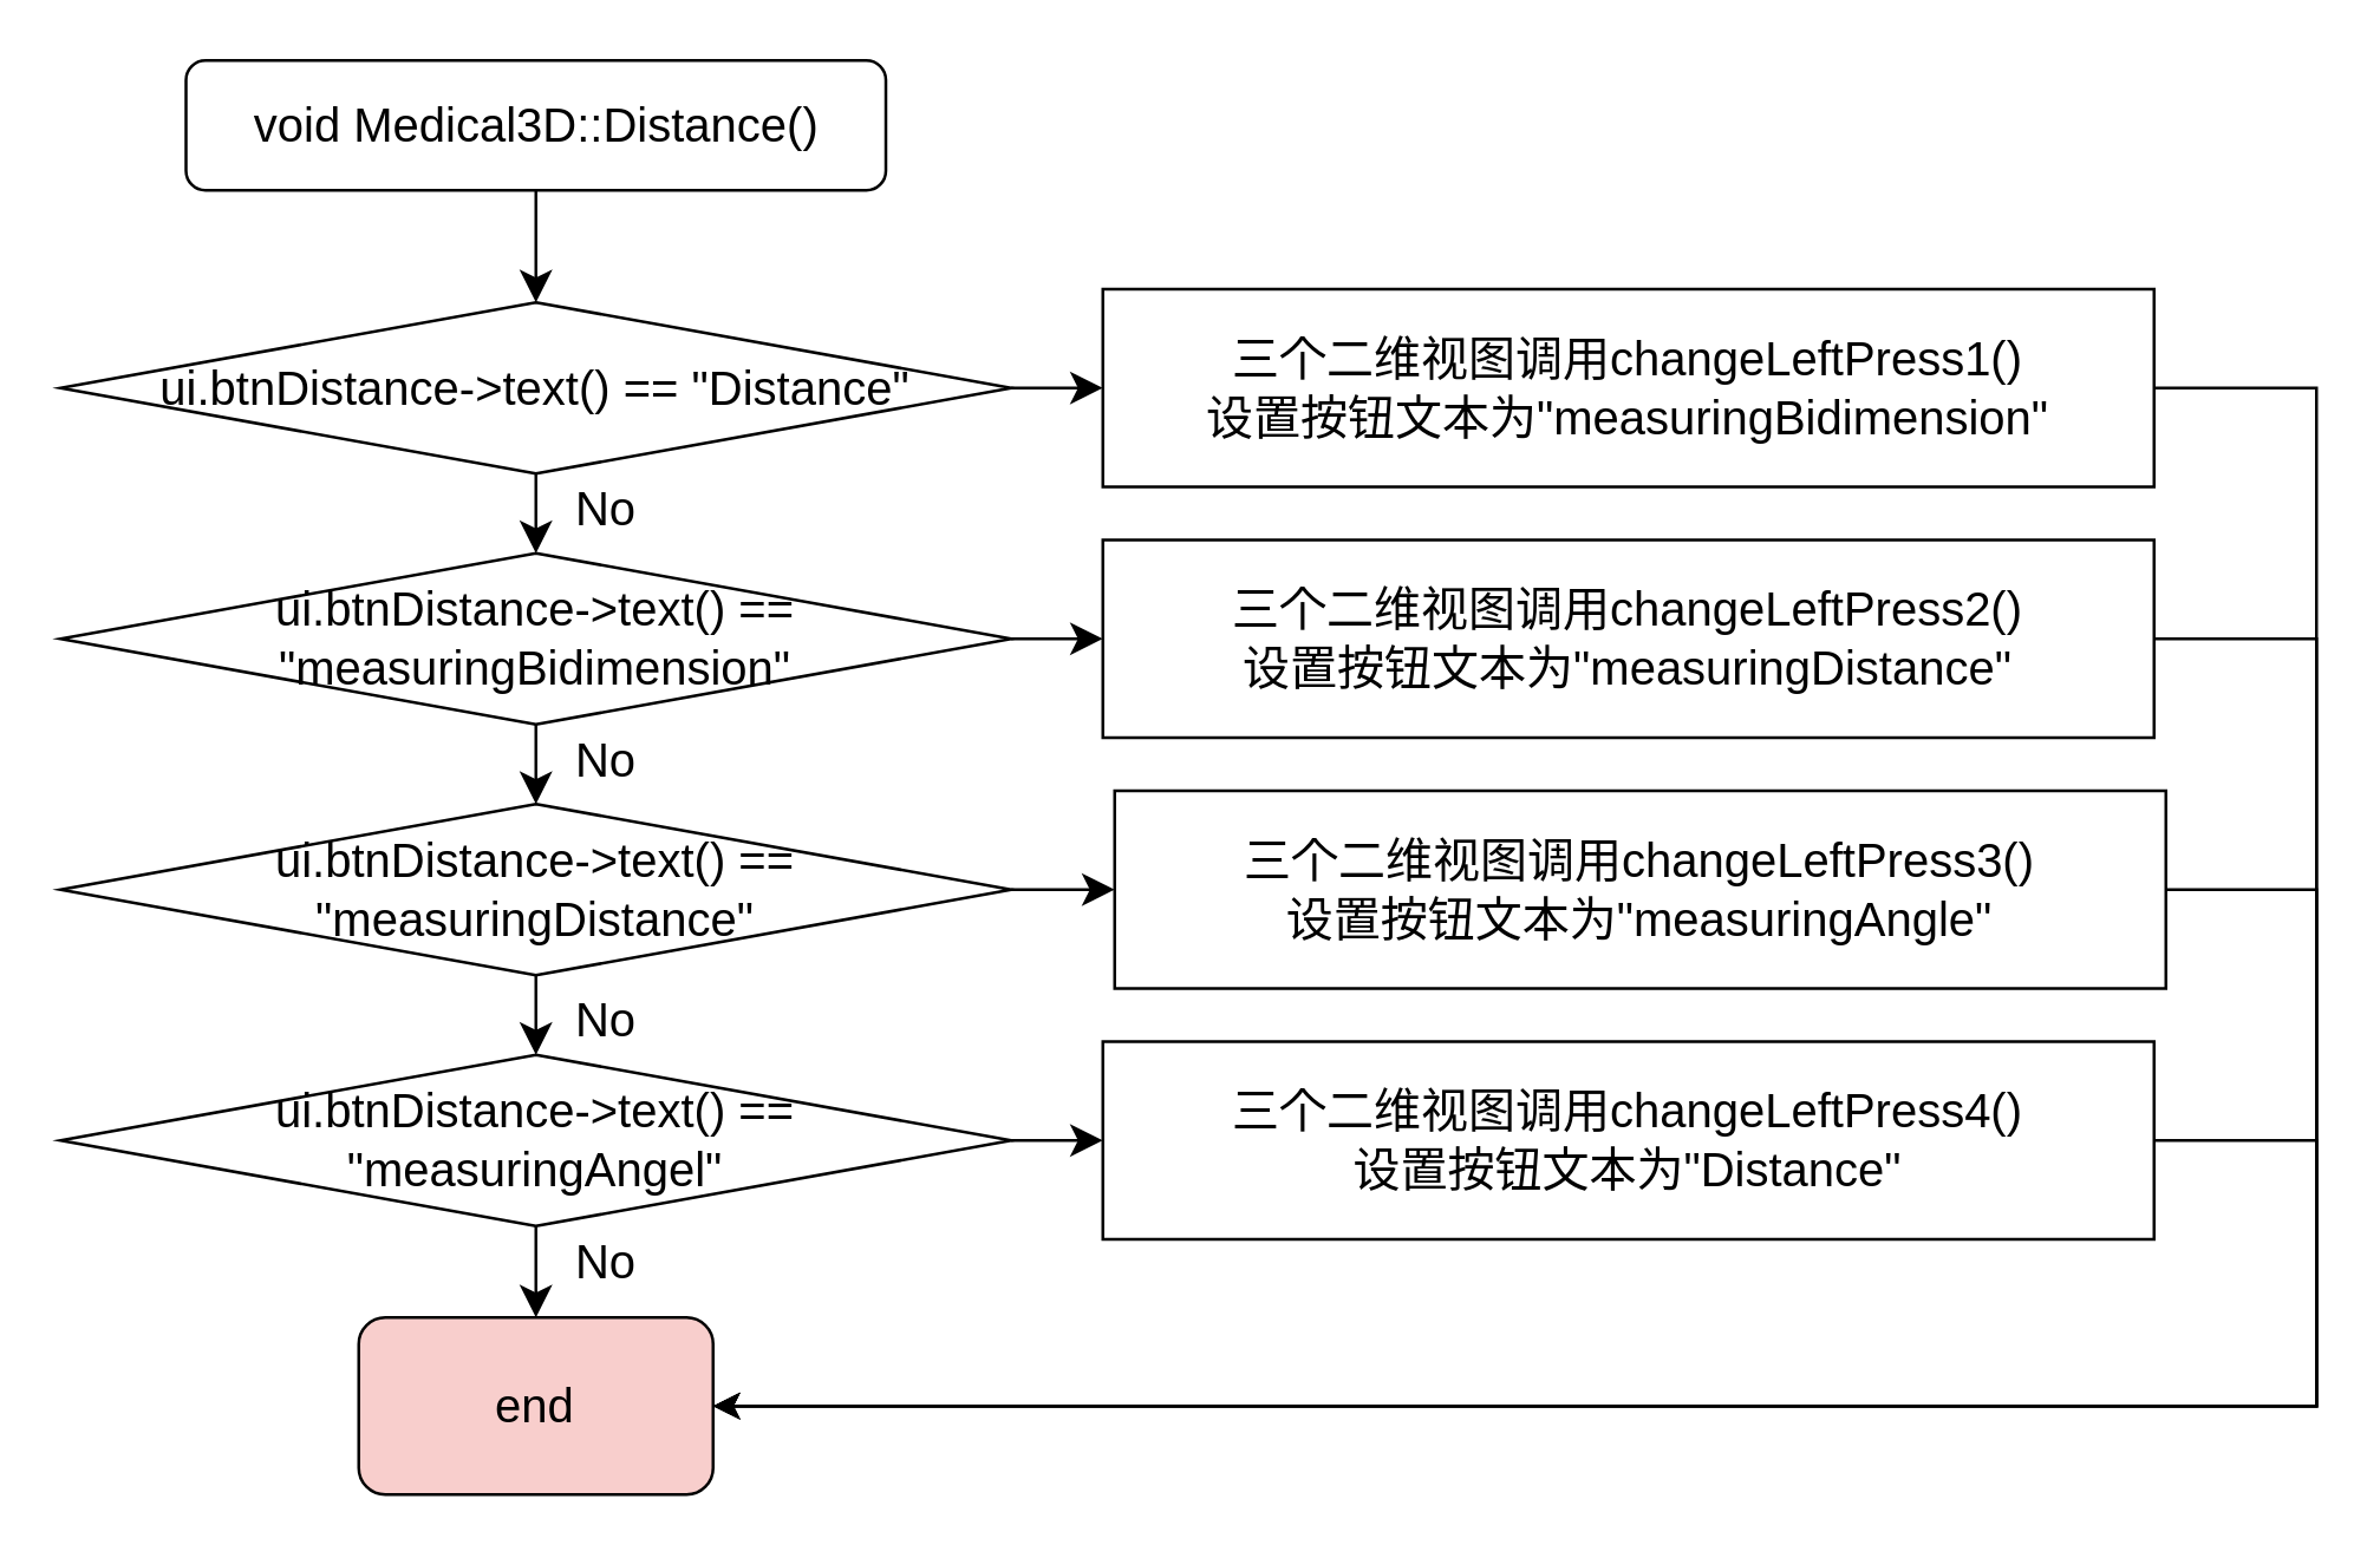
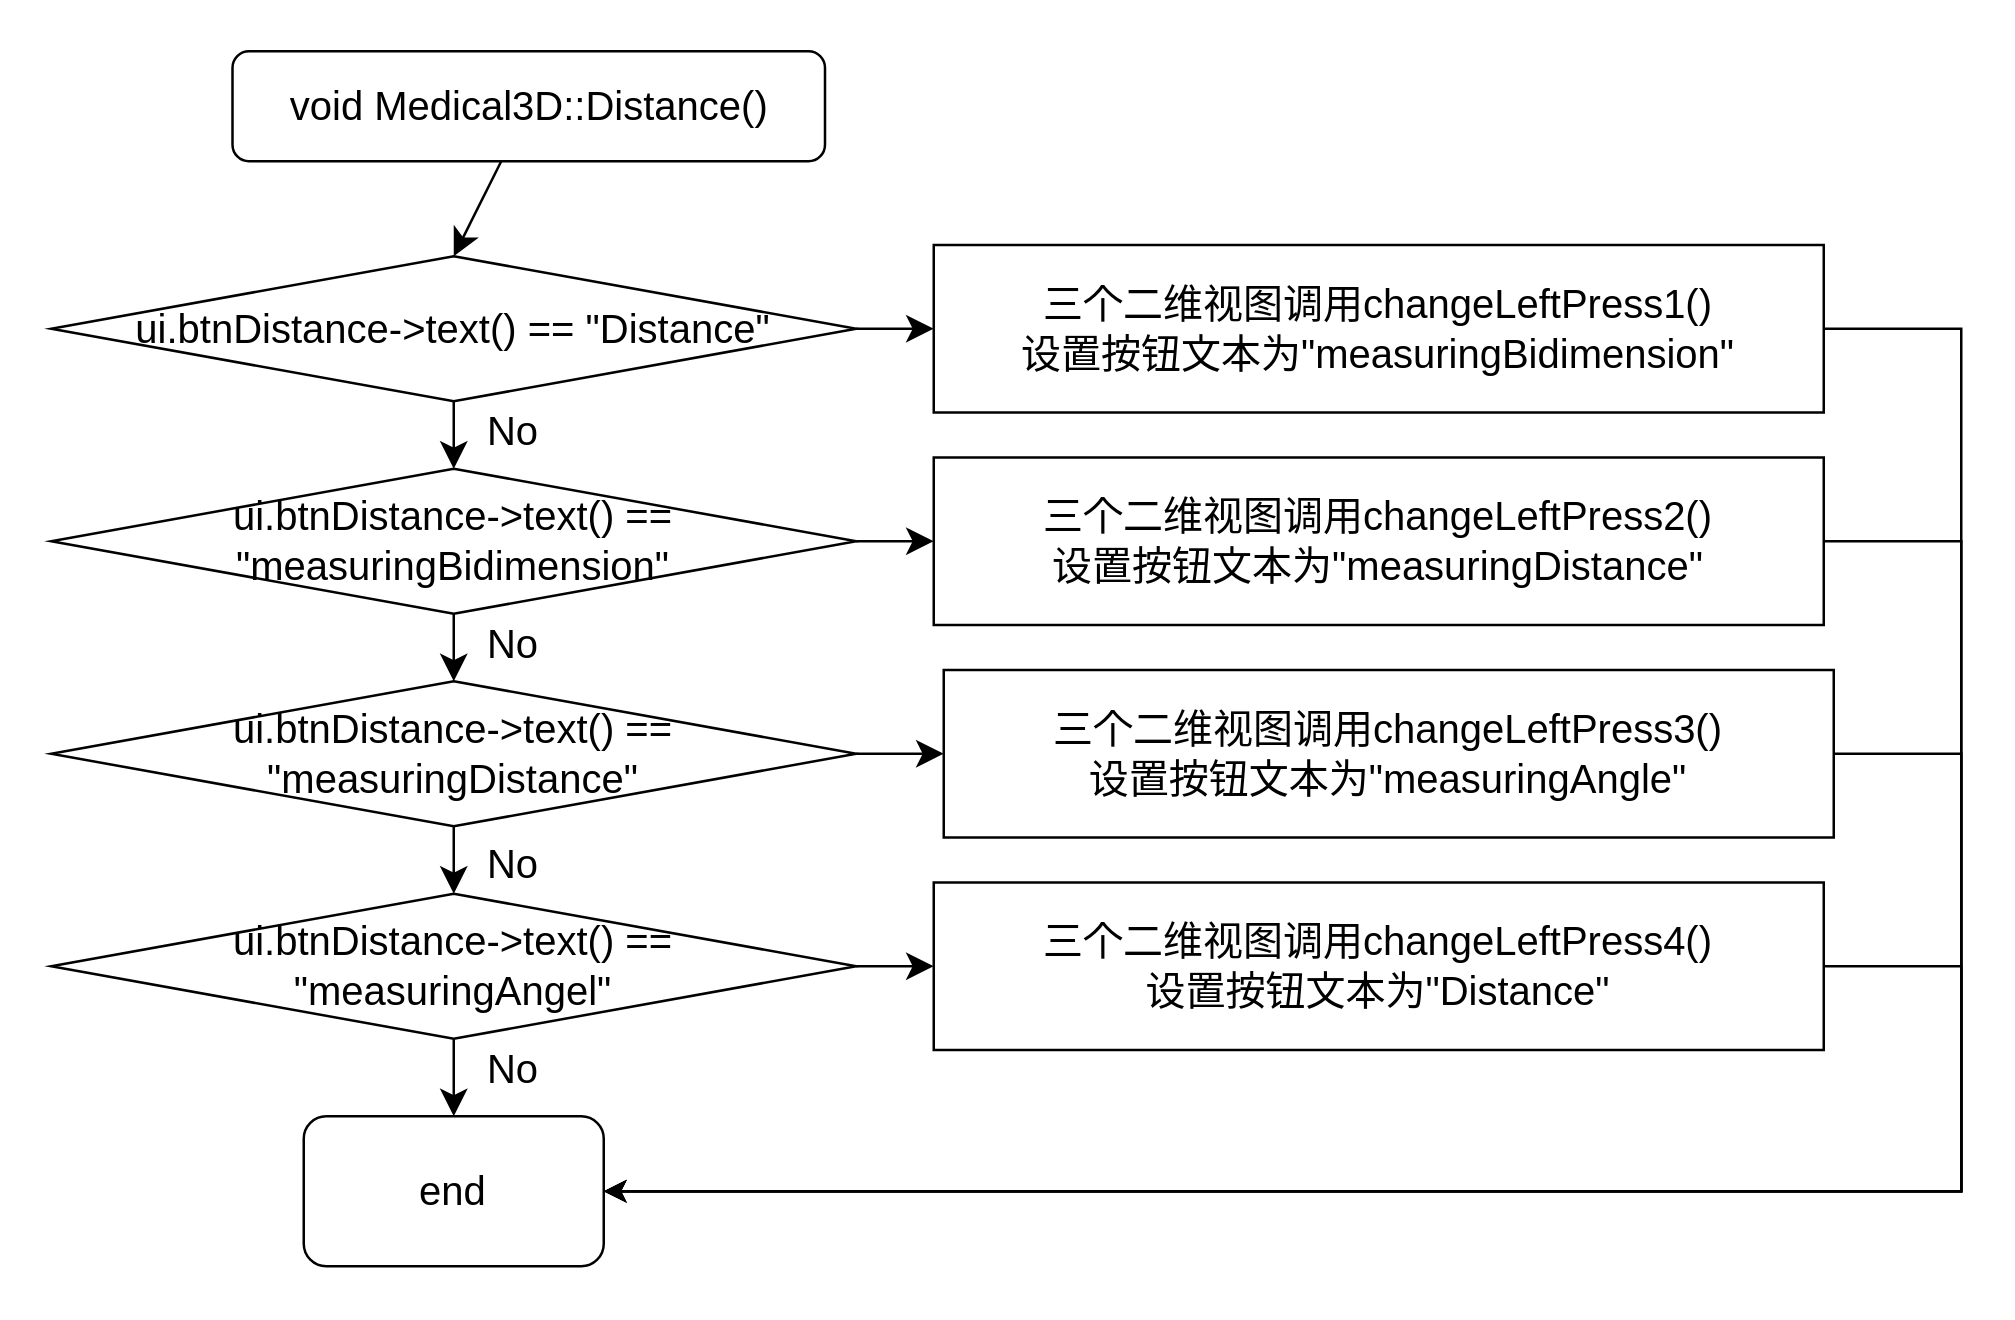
- <mxCell id="28" value="void Medical3D::Distance()" style="rounded=1;whiteSpace=wrap;html=1;fontSize=16;" vertex="1" parent="1"><mxGeometry x="62.5" y="20" width="237" height="44" as="geometry" /></mxCell>
+ <mxCell id="28" value="void Medical3D::Distance()" style="rounded=1;whiteSpace=wrap;html=1;fontSize=16;" vertex="1" parent="1"><mxGeometry x="92.5" y="20" width="237" height="44" as="geometry" /></mxCell>
- <mxCell id="26" value="end" style="rounded=1;whiteSpace=wrap;html=1;fontSize=16;fillColor=#f8cecc;" vertex="1" parent="1"><mxGeometry x="121" y="446" width="120" height="60" as="geometry" /></mxCell>
+ <mxCell id="26" value="end" style="rounded=1;whiteSpace=wrap;html=1;fontSize=16;" vertex="1" parent="1"><mxGeometry x="121" y="446" width="120" height="60" as="geometry" /></mxCell>
